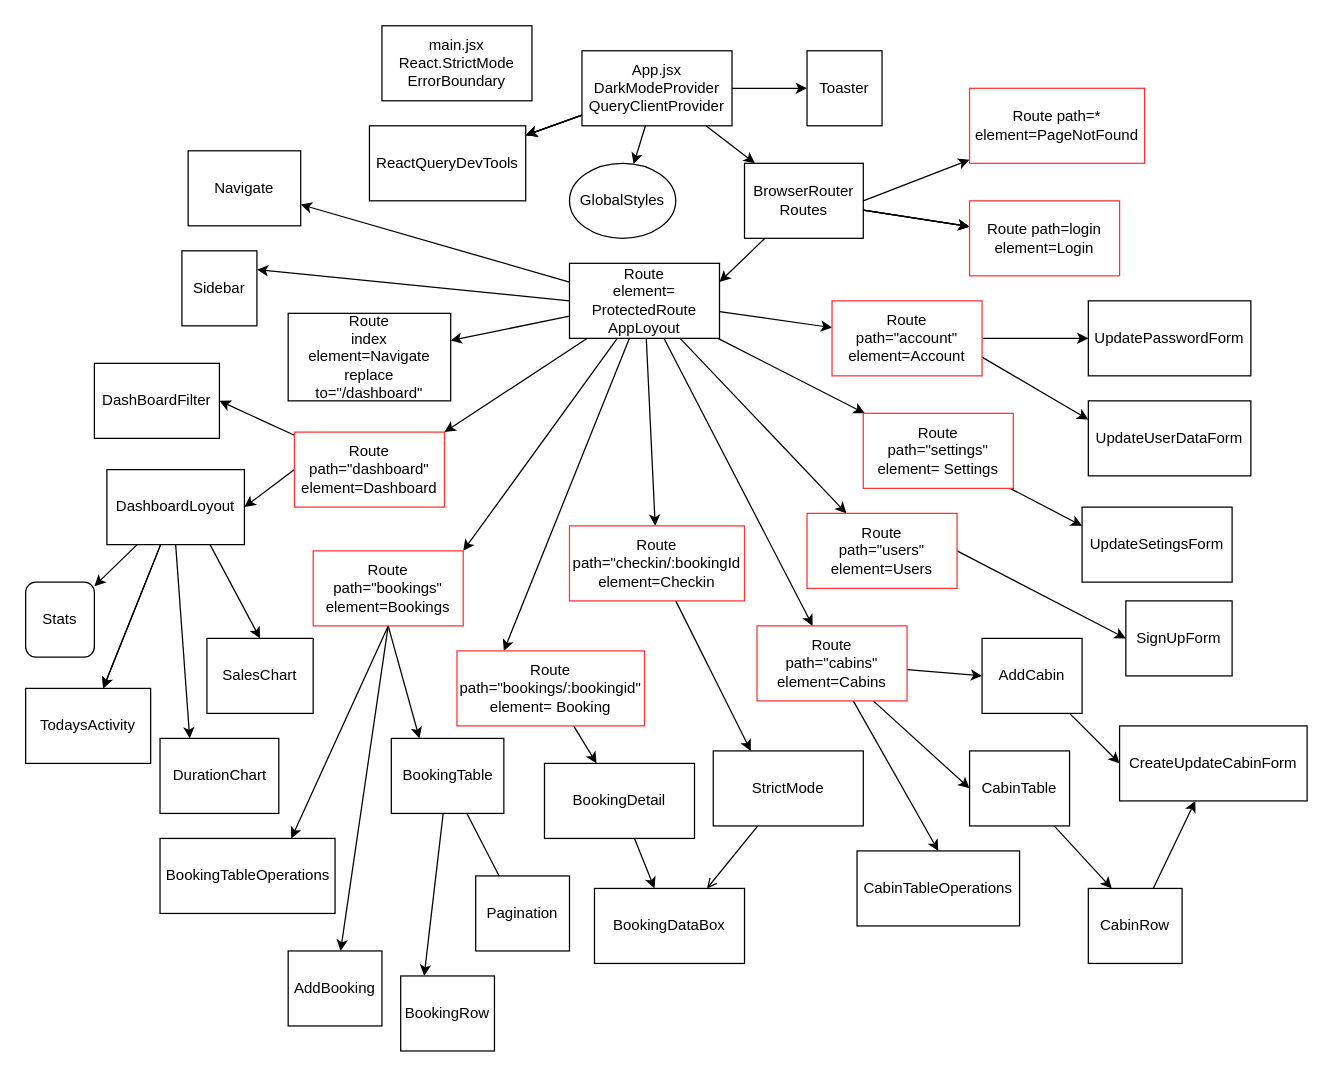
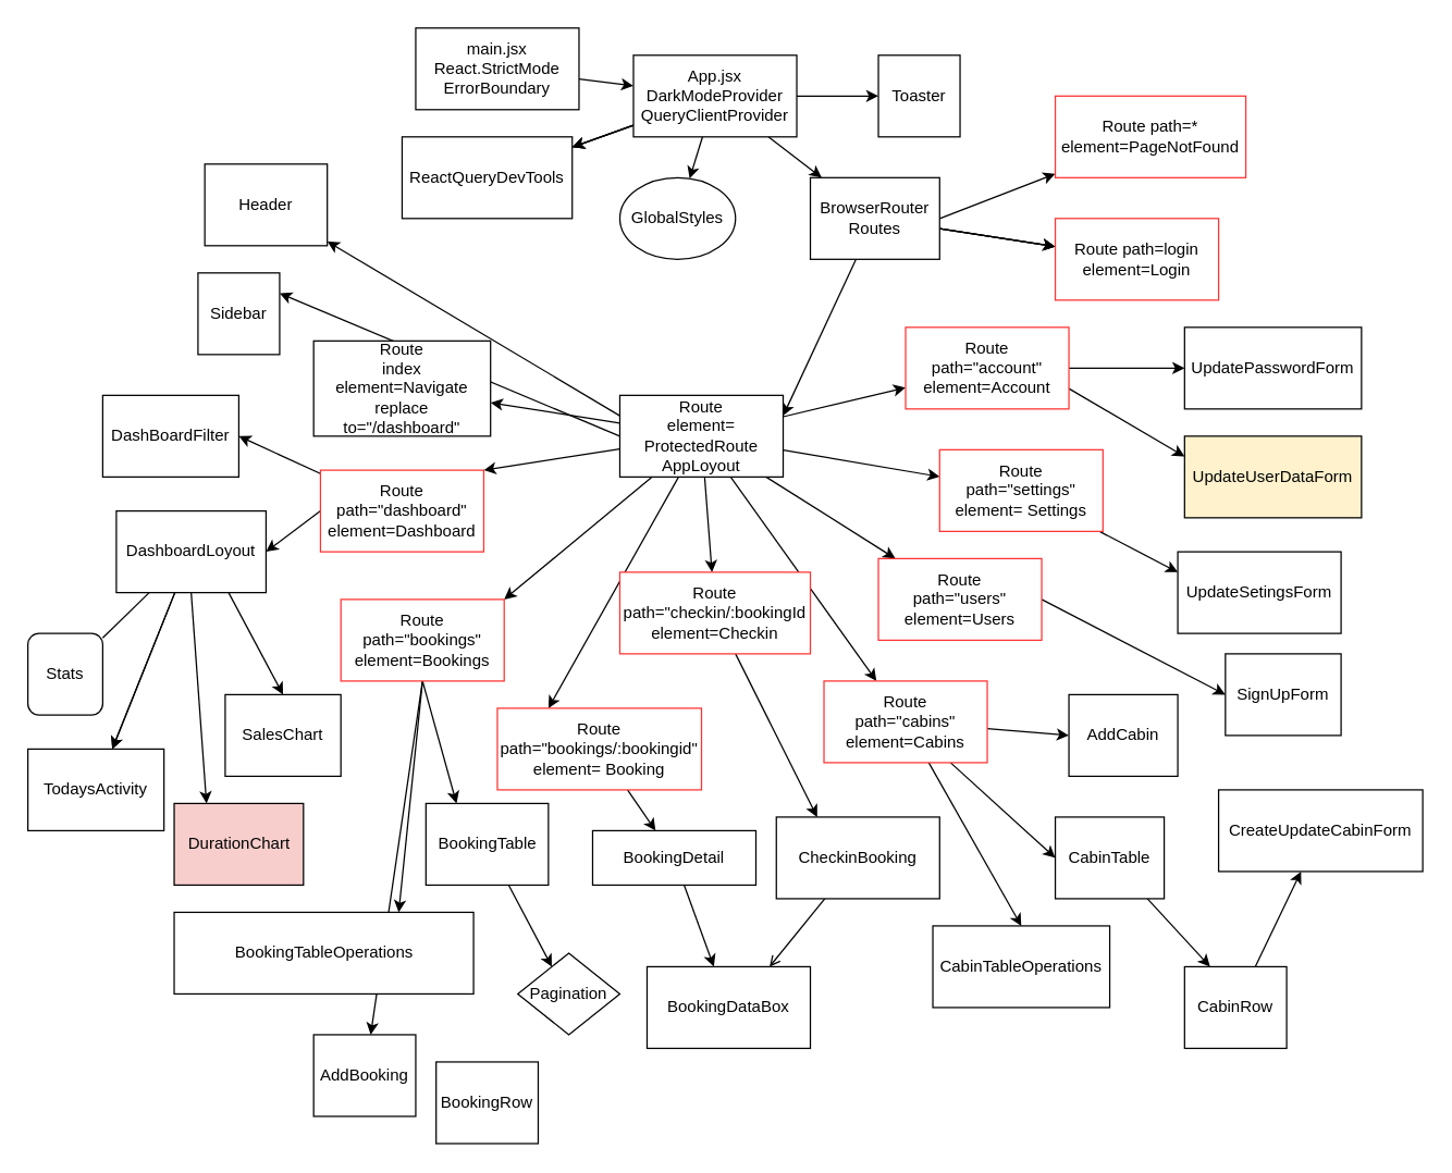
+ <mxCell id="2" value="" style="edgeStyle=none;html=1;" parent="1" source="3" target="10" edge="1"><mxGeometry relative="1" as="geometry" /></mxCell>
- <mxCell id="57" value="Navigate" style="whiteSpace=wrap;html=1;" vertex="1" parent="1"><mxGeometry x="150" y="120" width="90" height="60" as="geometry" /></mxCell>
+ <mxCell id="57" value="Header" style="whiteSpace=wrap;html=1;" vertex="1" parent="1"><mxGeometry x="150" y="120" width="90" height="60" as="geometry" /></mxCell>
- <mxCell id="30" value="Route&lt;br&gt;element= ProtectedRoute&lt;br&gt;AppLoyout" style="rounded=0;whiteSpace=wrap;html=1;" parent="1" vertex="1"><mxGeometry x="455" y="210" width="120" height="60" as="geometry" /></mxCell>
+ <mxCell id="30" value="Route&lt;br&gt;element= ProtectedRoute&lt;br&gt;AppLoyout" style="rounded=0;whiteSpace=wrap;html=1;" parent="1" vertex="1"><mxGeometry x="455" y="290" width="120" height="60" as="geometry" /></mxCell>
- <mxCell id="92" value="UpdateUserDataForm" style="whiteSpace=wrap;html=1;rounded=0;" vertex="1" parent="1"><mxGeometry x="870" y="320" width="130" height="60" as="geometry" /></mxCell>
+ <mxCell id="92" value="UpdateUserDataForm" style="whiteSpace=wrap;html=1;rounded=0;fillColor=#fff2cc;" vertex="1" parent="1"><mxGeometry x="870" y="320" width="130" height="60" as="geometry" /></mxCell>
- <mxCell id="59" value="" style="edgeStyle=none;html=1;" edge="1" parent="1" source="64" target="66"><mxGeometry relative="1" as="geometry" /></mxCell>
+ <mxCell id="59" value="" style="edgeStyle=none;html=1;endArrow=none;" edge="1" parent="1" source="64" target="66"><mxGeometry relative="1" as="geometry" /></mxCell>
- <mxCell id="85" style="edgeStyle=none;html=1;entryX=0;entryY=0.5;entryDx=0;entryDy=0;" edge="1" parent="1" source="86" target="89"><mxGeometry relative="1" as="geometry" /></mxCell>
- <mxCell id="68" value="DurationChart" style="whiteSpace=wrap;html=1;rounded=0;" vertex="1" parent="1"><mxGeometry x="127.5" y="590" width="95" height="60" as="geometry" /></mxCell>
+ <mxCell id="68" value="DurationChart" style="whiteSpace=wrap;html=1;rounded=0;fillColor=#f8cecc;" vertex="1" parent="1"><mxGeometry x="127.5" y="590" width="95" height="60" as="geometry" /></mxCell>
- <mxCell id="81" value="StrictMode" style="whiteSpace=wrap;html=1;rounded=0;" vertex="1" parent="1"><mxGeometry x="570" y="600" width="120" height="60" as="geometry" /></mxCell>
+ <mxCell id="81" value="CheckinBooking" style="whiteSpace=wrap;html=1;rounded=0;" vertex="1" parent="1"><mxGeometry x="570" y="600" width="120" height="60" as="geometry" /></mxCell>
- <mxCell id="76" value="BookingDetail" style="whiteSpace=wrap;html=1;rounded=0;" vertex="1" parent="1"><mxGeometry x="435" y="610" width="120" height="60" as="geometry" /></mxCell>
+ <mxCell id="76" value="BookingDetail" style="whiteSpace=wrap;html=1;rounded=0;" vertex="1" parent="1"><mxGeometry x="435" y="610" width="120" height="40" as="geometry" /></mxCell>
- <mxCell id="73" style="edgeStyle=none;html=1;entryX=0.25;entryY=0;entryDx=0;entryDy=0;endArrow=none;" edge="1" parent="1" source="74" target="79"><mxGeometry relative="1" as="geometry" /></mxCell>
+ <mxCell id="73" style="edgeStyle=none;html=1;entryX=0.25;entryY=0;entryDx=0;entryDy=0;" edge="1" parent="1" source="74" target="79"><mxGeometry relative="1" as="geometry" /></mxCell>
- <mxCell id="70" value="BookingTableOperations" style="whiteSpace=wrap;html=1;rounded=0;" vertex="1" parent="1"><mxGeometry x="127.5" y="670" width="140" height="60" as="geometry" /></mxCell>
+ <mxCell id="70" value="BookingTableOperations" style="whiteSpace=wrap;html=1;rounded=0;" vertex="1" parent="1"><mxGeometry x="127.5" y="670" width="220" height="60" as="geometry" /></mxCell>
- <mxCell id="72" style="edgeStyle=none;html=1;entryX=0.25;entryY=0;entryDx=0;entryDy=0;" edge="1" parent="1" source="74" target="78"><mxGeometry relative="1" as="geometry"><mxPoint x="365" y="750" as="targetPoint" /></mxGeometry></mxCell>
- <mxCell id="79" value="Pagination" style="whiteSpace=wrap;html=1;rounded=0;" vertex="1" parent="1"><mxGeometry x="380" y="700" width="75" height="60" as="geometry" /></mxCell>
+ <mxCell id="79" value="Pagination" style="rhombus;whiteSpace=wrap;html=1;" vertex="1" parent="1"><mxGeometry x="380" y="700" width="75" height="60" as="geometry" /></mxCell>
